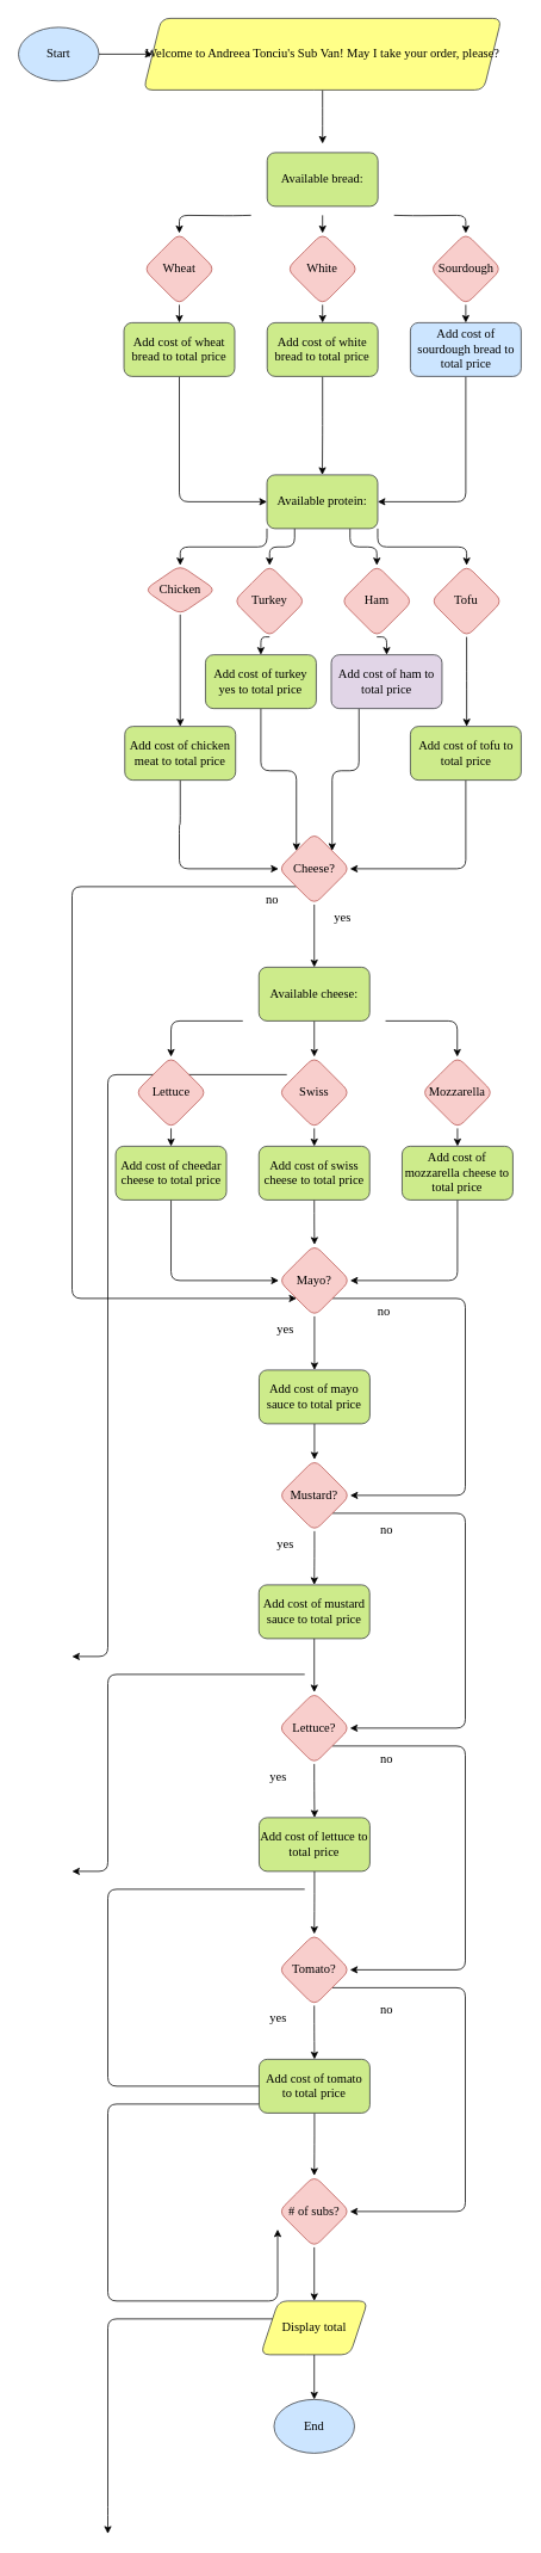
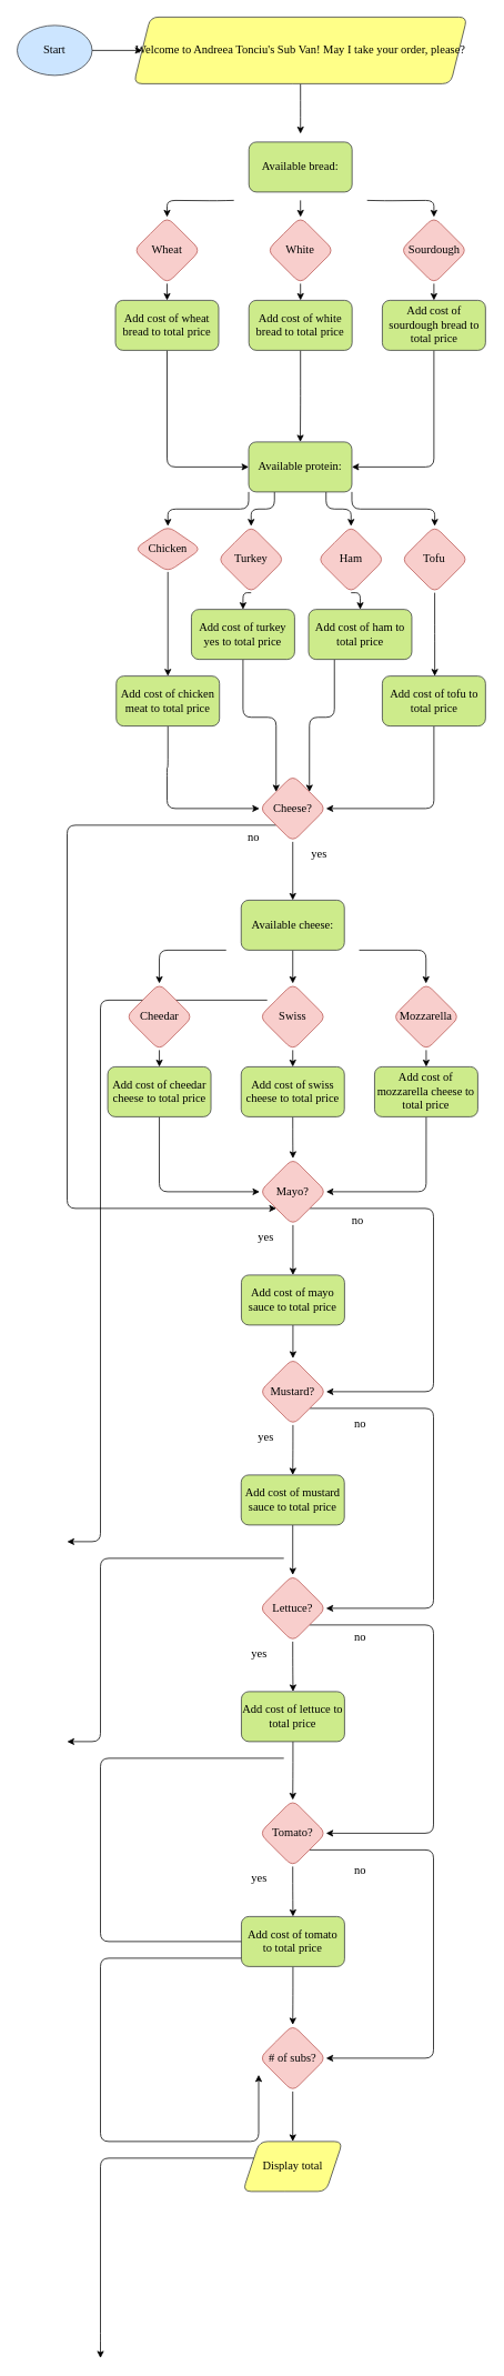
- <mxCell id="21" value="Add cost of sourdough bread to total price" style="rounded=1;whiteSpace=wrap;html=1;fontFamily=Comic Sans MS;fontSize=14;fillColor=#cce5ff;strokeColor=#36393d;" vertex="1" parent="1"><mxGeometry x="458.53" y="360" width="123.94" height="60" as="geometry" /></mxCell>
+ <mxCell id="21" value="Add cost of sourdough bread to total price" style="rounded=1;whiteSpace=wrap;html=1;fontFamily=Comic Sans MS;fontSize=14;fillColor=#cdeb8b;strokeColor=#36393d;" vertex="1" parent="1"><mxGeometry x="458.53" y="360" width="123.94" height="60" as="geometry" /></mxCell>
- <mxCell id="45" value="Add cost of ham to total price" style="rounded=1;whiteSpace=wrap;html=1;fontFamily=Comic Sans MS;fontSize=14;fillColor=#e1d5e7;strokeColor=#36393d;" vertex="1" parent="1"><mxGeometry x="370" y="731" width="123.94" height="60" as="geometry" /></mxCell>
+ <mxCell id="45" value="Add cost of ham to total price" style="rounded=1;whiteSpace=wrap;html=1;fontFamily=Comic Sans MS;fontSize=14;fillColor=#cdeb8b;strokeColor=#36393d;" vertex="1" parent="1"><mxGeometry x="370" y="731" width="123.94" height="60" as="geometry" /></mxCell>
- <mxCell id="55" value="Lettuce" style="rhombus;whiteSpace=wrap;html=1;fontSize=14;fontFamily=Comic Sans MS;fillColor=#f8cecc;strokeColor=#b85450;rounded=1;" vertex="1" parent="1"><mxGeometry x="150.74" y="1180" width="80" height="80" as="geometry" /></mxCell>
+ <mxCell id="55" value="Cheedar" style="rhombus;whiteSpace=wrap;html=1;fontSize=14;fontFamily=Comic Sans MS;fillColor=#f8cecc;strokeColor=#b85450;rounded=1;" vertex="1" parent="1"><mxGeometry x="150.74" y="1180" width="80" height="80" as="geometry" /></mxCell>
- <mxCell id="93" style="edgeStyle=orthogonalEdgeStyle;rounded=1;orthogonalLoop=1;jettySize=auto;html=1;exitX=0.5;exitY=1;exitDx=0;exitDy=0;entryX=0.5;entryY=0;entryDx=0;entryDy=0;fontFamily=Comic Sans MS;fontSize=14;" edge="1" parent="1" source="94" target="102"><mxGeometry relative="1" as="geometry" /></mxCell>
- <mxCell id="102" value="End" style="ellipse;whiteSpace=wrap;html=1;fillColor=#cce5ff;strokeColor=#36393d;fontFamily=Comic Sans MS;fontSize=14;rounded=1;" vertex="1" parent="1"><mxGeometry x="305.97" y="2680" width="90" height="60" as="geometry" /></mxCell>
